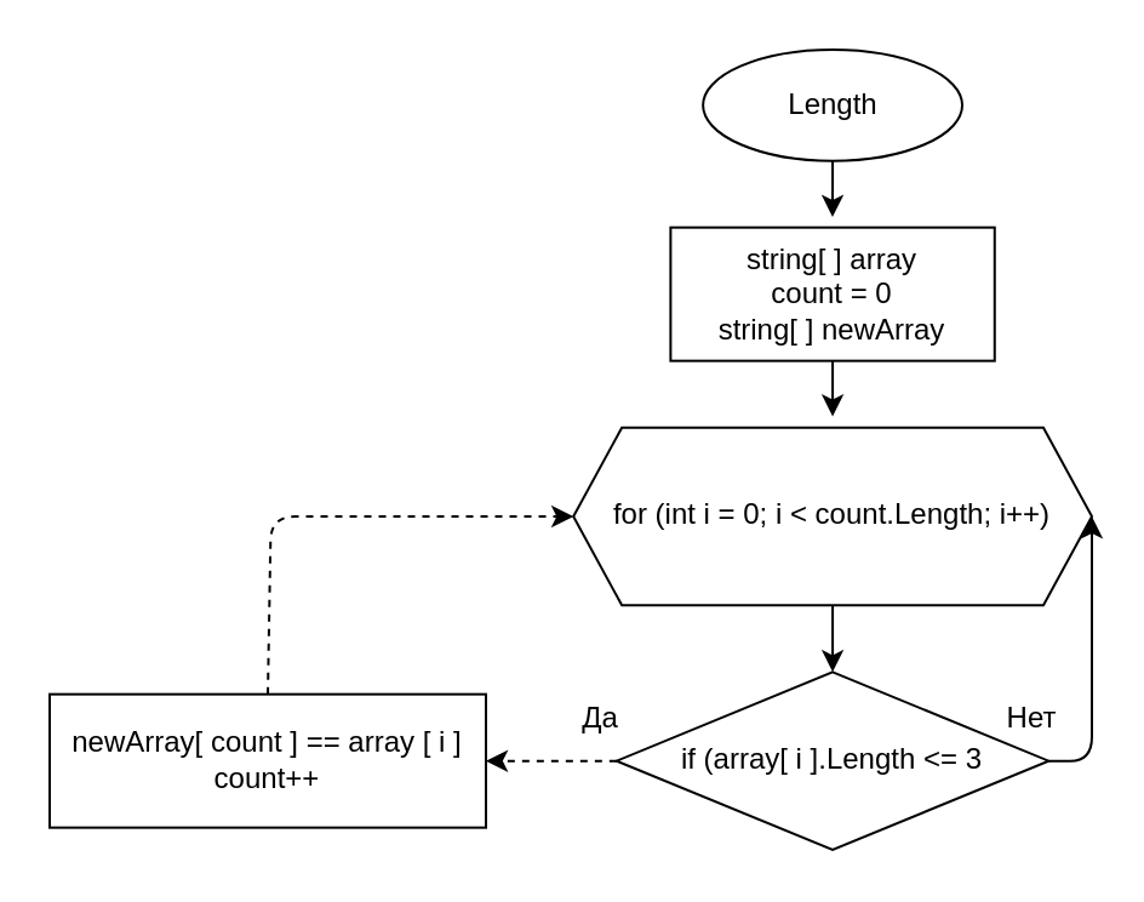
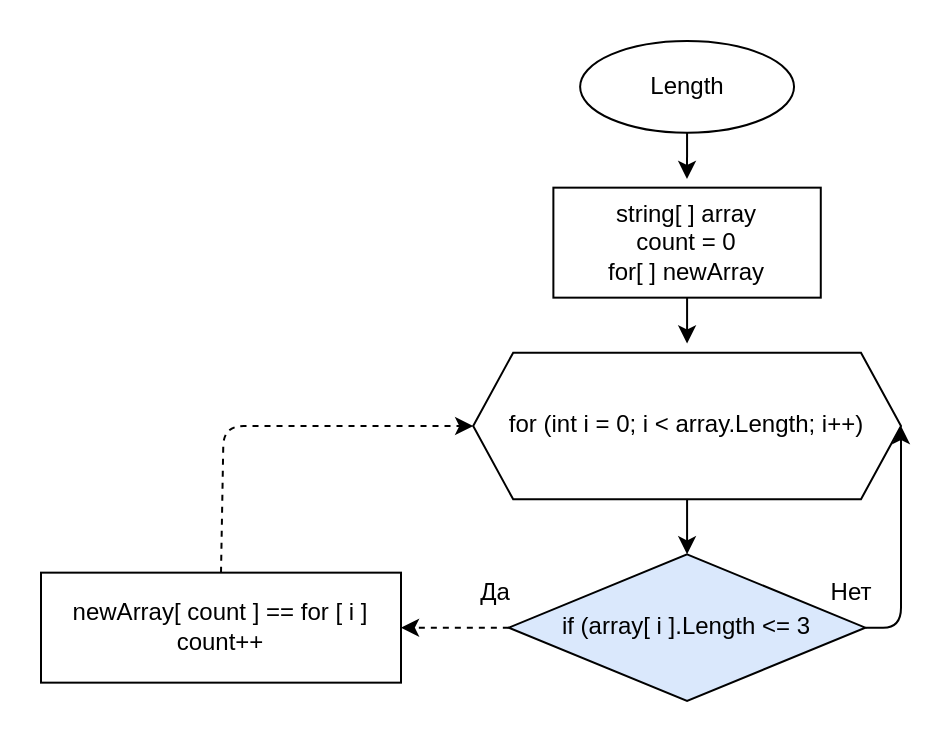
- <mxCell id="7" value="&lt;span&gt;string[ ] array&lt;br&gt;&lt;/span&gt;count = 0&lt;br&gt;&lt;span&gt;string[ ] newArray&lt;/span&gt;" style="rounded=0;whiteSpace=wrap;html=1;" parent="3" vertex="1"><mxGeometry x="-4.457" y="73.333" width="133.696" height="55" as="geometry" /></mxCell>
+ <mxCell id="7" value="&lt;span&gt;string[ ] array&lt;br&gt;&lt;/span&gt;count = 0&lt;br&gt;&lt;span&gt;for[ ] newArray&lt;/span&gt;" style="rounded=0;whiteSpace=wrap;html=1;" parent="3" vertex="1"><mxGeometry x="-4.457" y="73.333" width="133.696" height="55" as="geometry" /></mxCell>
- <mxCell id="8" value="for (int i = 0; i &amp;lt; count.Length; i++)" style="shape=hexagon;perimeter=hexagonPerimeter2;whiteSpace=wrap;html=1;fixedSize=1;" parent="2" vertex="1"><mxGeometry x="196.087" y="155.833" width="213.913" height="73.333" as="geometry" /></mxCell>
+ <mxCell id="8" value="for (int i = 0; i &amp;lt; array.Length; i++)" style="shape=hexagon;perimeter=hexagonPerimeter2;whiteSpace=wrap;html=1;fixedSize=1;" parent="2" vertex="1"><mxGeometry x="196.087" y="155.833" width="213.913" height="73.333" as="geometry" /></mxCell>
- <mxCell id="15" value="newArray[ count ] == array [ i ]&lt;br&gt;count++" style="whiteSpace=wrap;html=1;" parent="2" vertex="1"><mxGeometry x="-20" y="265.83" width="180" height="55" as="geometry" /></mxCell>
+ <mxCell id="15" value="newArray[ count ] == for [ i ]&lt;br&gt;count++" style="whiteSpace=wrap;html=1;" parent="2" vertex="1"><mxGeometry x="-20" y="265.83" width="180" height="55" as="geometry" /></mxCell>
- <mxCell id="10" value="if (array[ i ].Length &amp;lt;= 3" style="rhombus;whiteSpace=wrap;html=1;" parent="2" vertex="1"><mxGeometry x="213.913" y="256.667" width="178.261" height="73.333" as="geometry" /></mxCell>
+ <mxCell id="10" value="if (array[ i ].Length &amp;lt;= 3" style="rhombus;whiteSpace=wrap;html=1;fillColor=#dae8fc;" parent="2" vertex="1"><mxGeometry x="213.913" y="256.667" width="178.261" height="73.333" as="geometry" /></mxCell>
